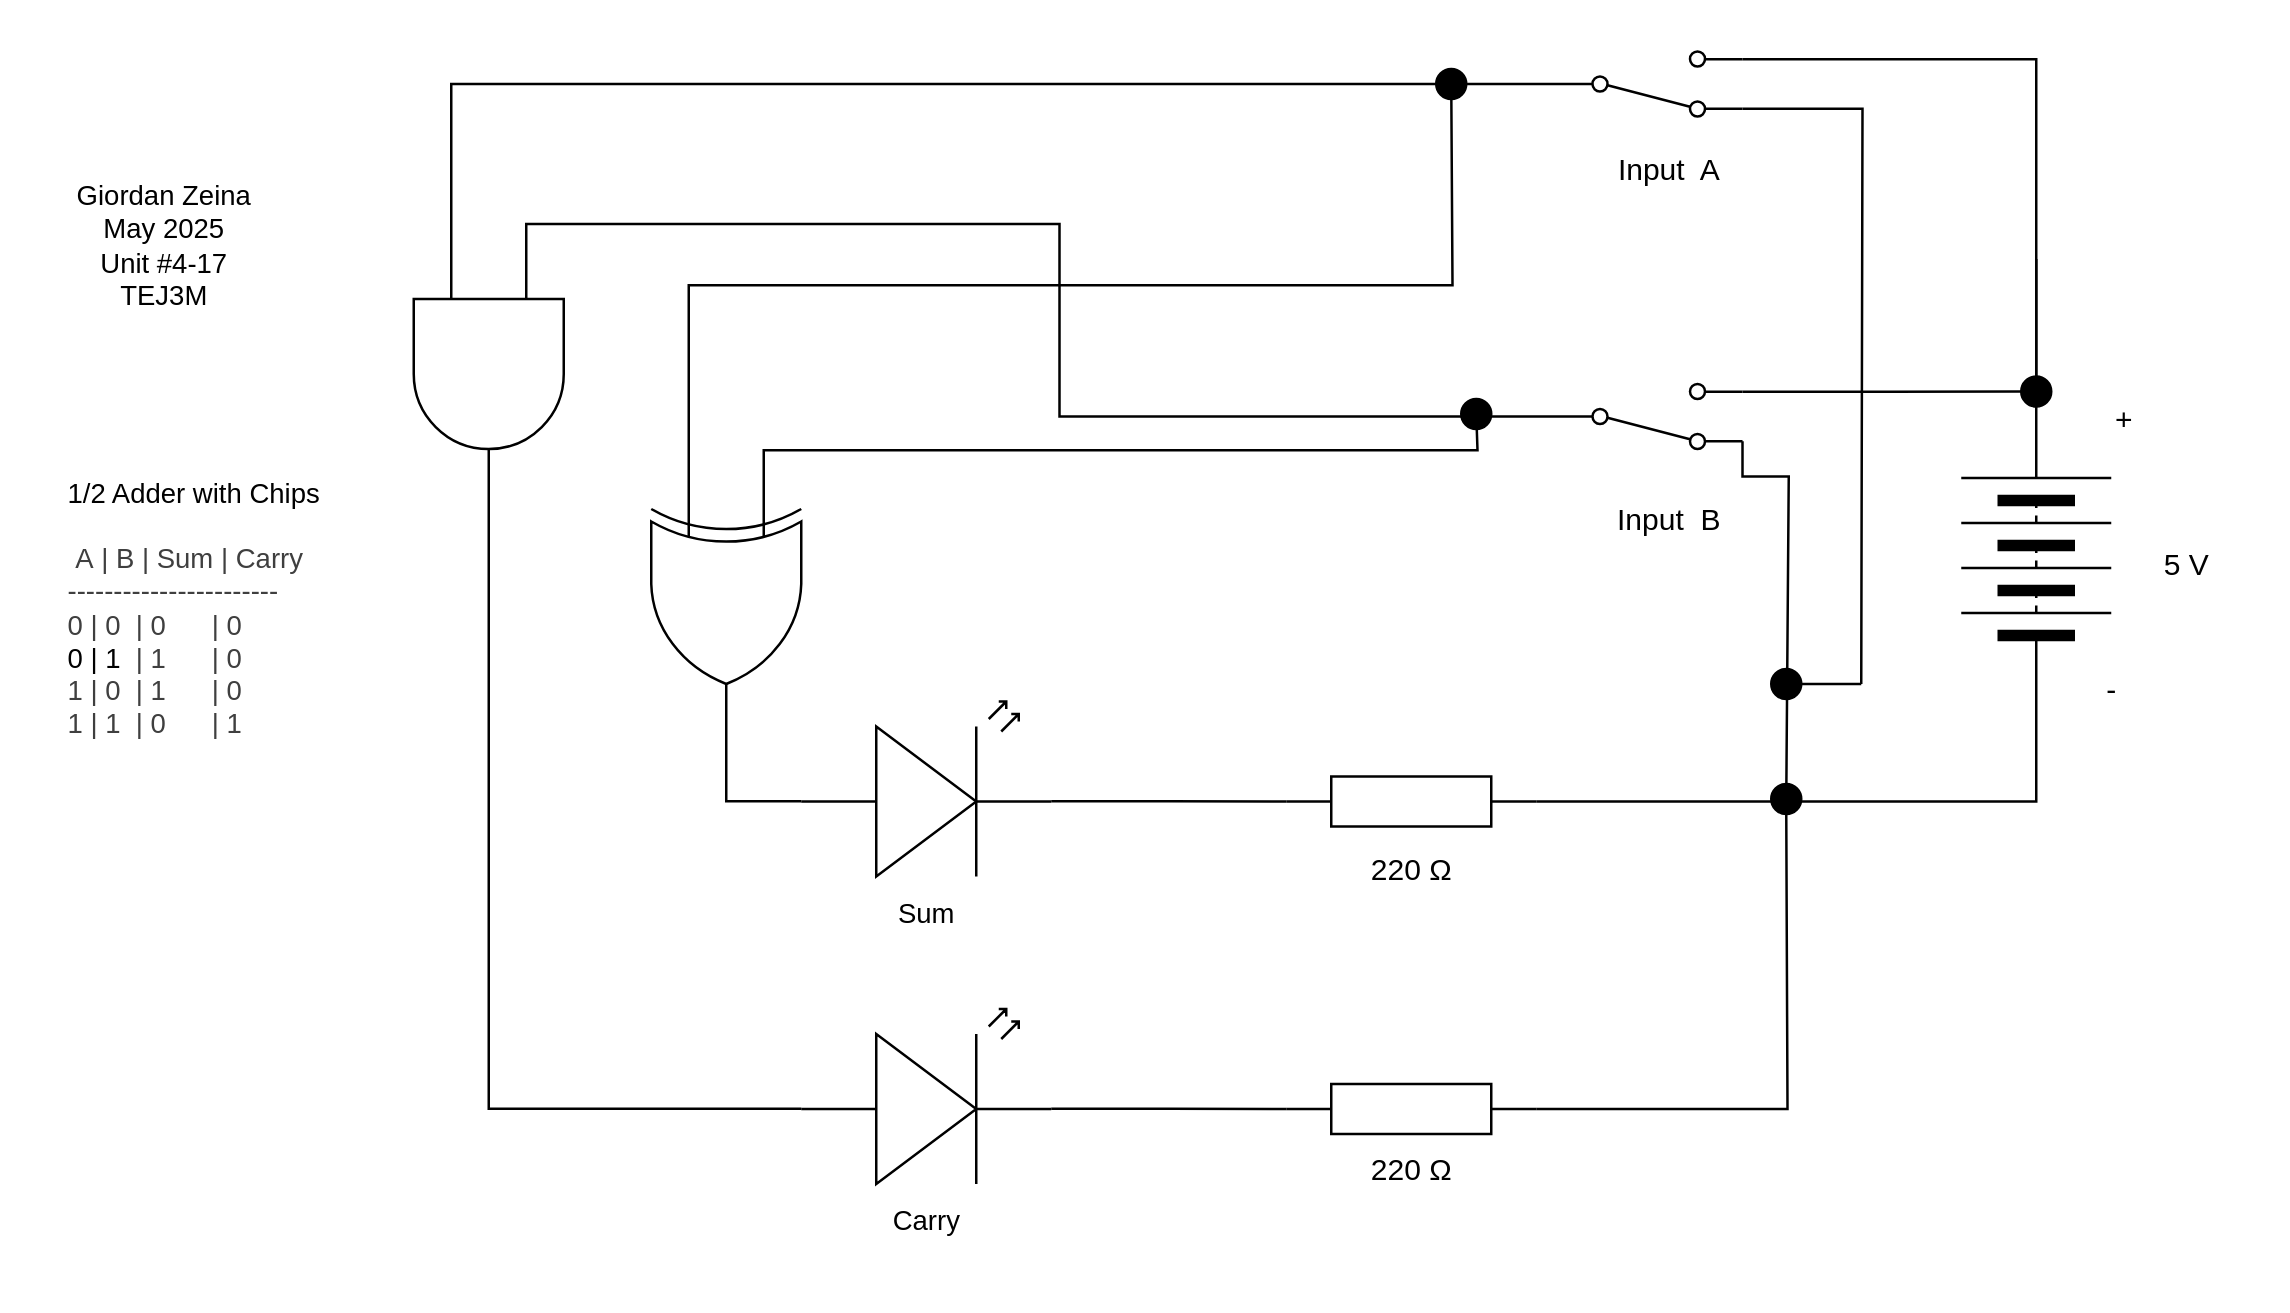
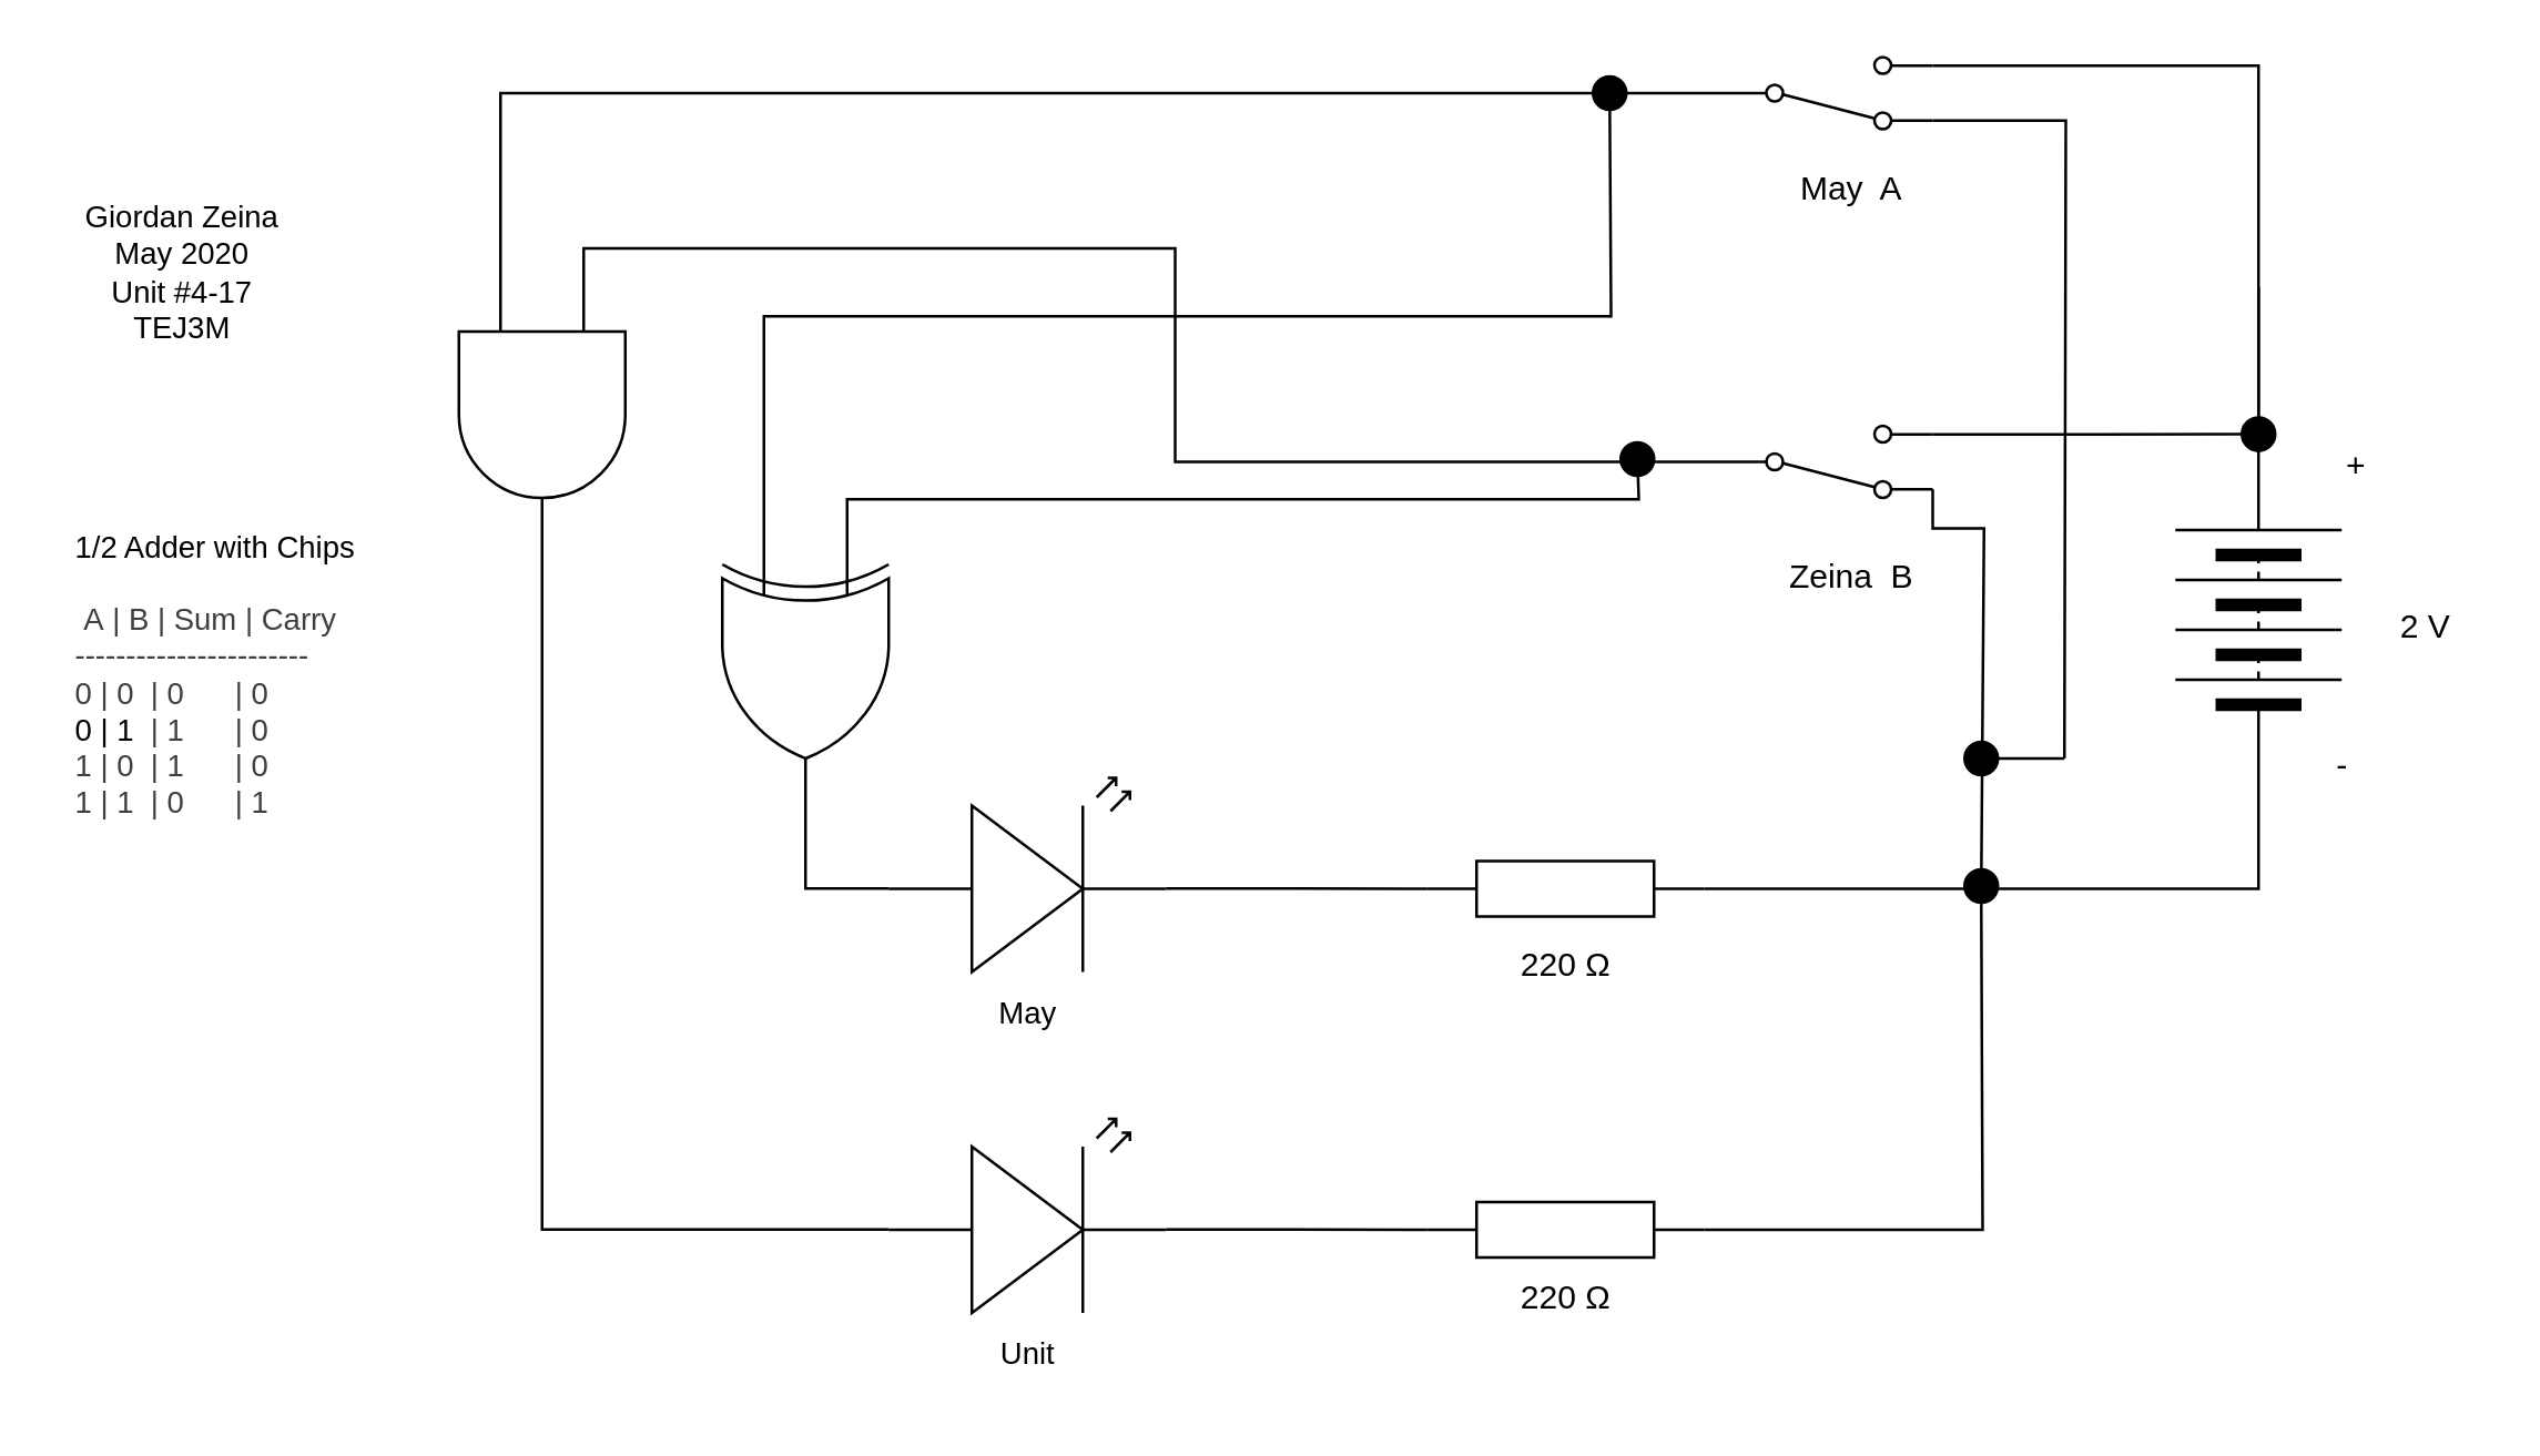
- <mxCell id="12" value="Input&amp;nbsp; A" style="text;html=1;align=center;verticalAlign=middle;resizable=0;points=[];autosize=1;strokeColor=none;fillColor=none;" vertex="1" parent="1"><mxGeometry x="636.5" y="53" width="60" height="30" as="geometry" /></mxCell>
+ <mxCell id="12" value="May&amp;nbsp; A" style="text;html=1;align=center;verticalAlign=middle;resizable=0;points=[];autosize=1;strokeColor=none;fillColor=none;" vertex="1" parent="1"><mxGeometry x="636.5" y="53" width="60" height="30" as="geometry" /></mxCell>
- <mxCell id="2" value="&lt;div&gt;&lt;font color=&quot;#000000&quot;&gt;Giordan Zeina&lt;/font&gt;&lt;/div&gt;&lt;div&gt;&lt;font color=&quot;#000000&quot;&gt;May 2025&lt;/font&gt;&lt;/div&gt;&lt;div&gt;&lt;font color=&quot;#000000&quot;&gt;Unit #4-17&lt;/font&gt;&lt;/div&gt;&lt;div&gt;&lt;font color=&quot;#000000&quot;&gt;TEJ3M&lt;/font&gt;&lt;/div&gt;" style="text;html=1;align=center;verticalAlign=middle;resizable=0;points=[];autosize=1;strokeColor=none;fillColor=none;fontFamily=Helvetica;fontSize=11;fontColor=default;labelBackgroundColor=none;" vertex="1" parent="1"><mxGeometry x="20" y="63" width="90" height="70" as="geometry" /></mxCell>
+ <mxCell id="2" value="&lt;div&gt;&lt;font color=&quot;#000000&quot;&gt;Giordan Zeina&lt;/font&gt;&lt;/div&gt;&lt;div&gt;&lt;font color=&quot;#000000&quot;&gt;May 2020&lt;/font&gt;&lt;/div&gt;&lt;div&gt;&lt;font color=&quot;#000000&quot;&gt;Unit #4-17&lt;/font&gt;&lt;/div&gt;&lt;div&gt;&lt;font color=&quot;#000000&quot;&gt;TEJ3M&lt;/font&gt;&lt;/div&gt;" style="text;html=1;align=center;verticalAlign=middle;resizable=0;points=[];autosize=1;strokeColor=none;fillColor=none;fontFamily=Helvetica;fontSize=11;fontColor=default;labelBackgroundColor=none;" vertex="1" parent="1"><mxGeometry x="20" y="63" width="90" height="70" as="geometry" /></mxCell>
- <mxCell id="21" value="Input&amp;nbsp; B" style="text;html=1;align=center;verticalAlign=middle;resizable=0;points=[];autosize=1;strokeColor=none;fillColor=none;" vertex="1" parent="1"><mxGeometry x="636.5" y="193" width="60" height="30" as="geometry" /></mxCell>
+ <mxCell id="21" value="Zeina&amp;nbsp; B" style="text;html=1;align=center;verticalAlign=middle;resizable=0;points=[];autosize=1;strokeColor=none;fillColor=none;" vertex="1" parent="1"><mxGeometry x="636.5" y="193" width="60" height="30" as="geometry" /></mxCell>
- <mxCell id="13" value="5 V" style="text;html=1;align=center;verticalAlign=middle;resizable=0;points=[];autosize=1;strokeColor=none;fillColor=none;" vertex="1" parent="1"><mxGeometry x="854" y="211" width="40" height="30" as="geometry" /></mxCell>
+ <mxCell id="13" value="2 V" style="text;html=1;align=center;verticalAlign=middle;resizable=0;points=[];autosize=1;strokeColor=none;fillColor=none;" vertex="1" parent="1"><mxGeometry x="854" y="211" width="40" height="30" as="geometry" /></mxCell>
- <mxCell id="18" value="Sum" style="text;html=1;align=center;verticalAlign=middle;resizable=0;points=[];autosize=1;strokeColor=none;fillColor=none;fontFamily=Helvetica;fontSize=11;fontColor=default;labelBackgroundColor=default;" vertex="1" parent="1"><mxGeometry x="345" y="350" width="50" height="30" as="geometry" /></mxCell>
+ <mxCell id="18" value="May" style="text;html=1;align=center;verticalAlign=middle;resizable=0;points=[];autosize=1;strokeColor=none;fillColor=none;fontFamily=Helvetica;fontSize=11;fontColor=default;labelBackgroundColor=default;" vertex="1" parent="1"><mxGeometry x="345" y="350" width="50" height="30" as="geometry" /></mxCell>
- <mxCell id="37" value="Carry" style="text;html=1;align=center;verticalAlign=middle;resizable=0;points=[];autosize=1;strokeColor=none;fillColor=none;fontFamily=Helvetica;fontSize=11;fontColor=default;labelBackgroundColor=default;" vertex="1" parent="1"><mxGeometry x="345" y="473" width="50" height="30" as="geometry" /></mxCell>
+ <mxCell id="37" value="Unit" style="text;html=1;align=center;verticalAlign=middle;resizable=0;points=[];autosize=1;strokeColor=none;fillColor=none;fontFamily=Helvetica;fontSize=11;fontColor=default;labelBackgroundColor=default;" vertex="1" parent="1"><mxGeometry x="345" y="473" width="50" height="30" as="geometry" /></mxCell>
